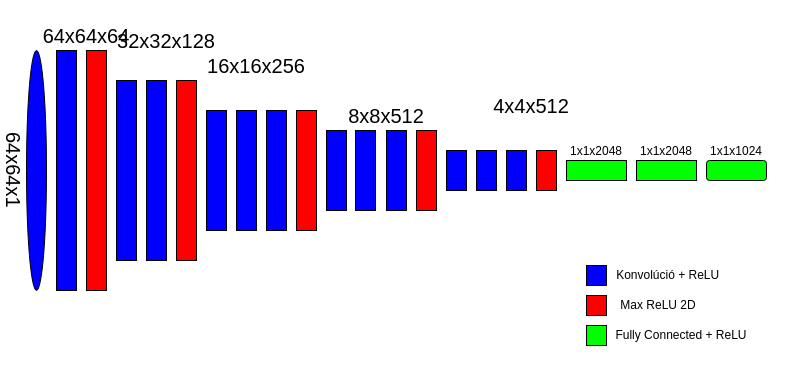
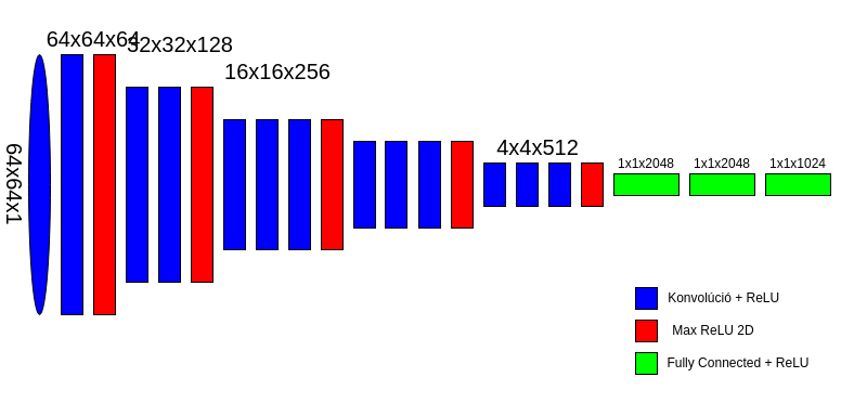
- <mxCell id="27" value="&lt;font style=&quot;font-size: 20px;&quot;&gt;4x4x512&lt;/font&gt;" style="text;html=1;align=center;verticalAlign=middle;whiteSpace=wrap;rounded=0;" parent="1" vertex="1"><mxGeometry x="485" y="90" width="80" height="30" as="geometry" /></mxCell>
+ <mxCell id="27" value="&lt;font style=&quot;font-size: 20px;&quot;&gt;4x4x512&lt;/font&gt;" style="text;html=1;align=center;verticalAlign=middle;whiteSpace=wrap;rounded=0;" parent="1" vertex="1"><mxGeometry x="450" y="120" width="80" height="30" as="geometry" /></mxCell>
- <mxCell id="26" value="&lt;font style=&quot;font-size: 20px;&quot;&gt;8x8x512&lt;/font&gt;" style="text;html=1;align=center;verticalAlign=middle;whiteSpace=wrap;rounded=0;" parent="1" vertex="1"><mxGeometry x="340" y="100" width="80" height="30" as="geometry" /></mxCell>
- <mxCell id="22" value="1x1x1024" style="whiteSpace=wrap;html=1;fillColor=light-dark(#00FF00,#00FF00);textDirection=ltr;labelPosition=center;verticalLabelPosition=top;align=center;verticalAlign=bottom;rounded=1;" parent="1" vertex="1"><mxGeometry x="700" y="160" width="60" height="20" as="geometry" /></mxCell>
+ <mxCell id="22" value="1x1x1024" style="rounded=0;whiteSpace=wrap;html=1;fillColor=light-dark(#00FF00,#00FF00);textDirection=ltr;labelPosition=center;verticalLabelPosition=top;align=center;verticalAlign=bottom;" parent="1" vertex="1"><mxGeometry x="700" y="160" width="60" height="20" as="geometry" /></mxCell>
